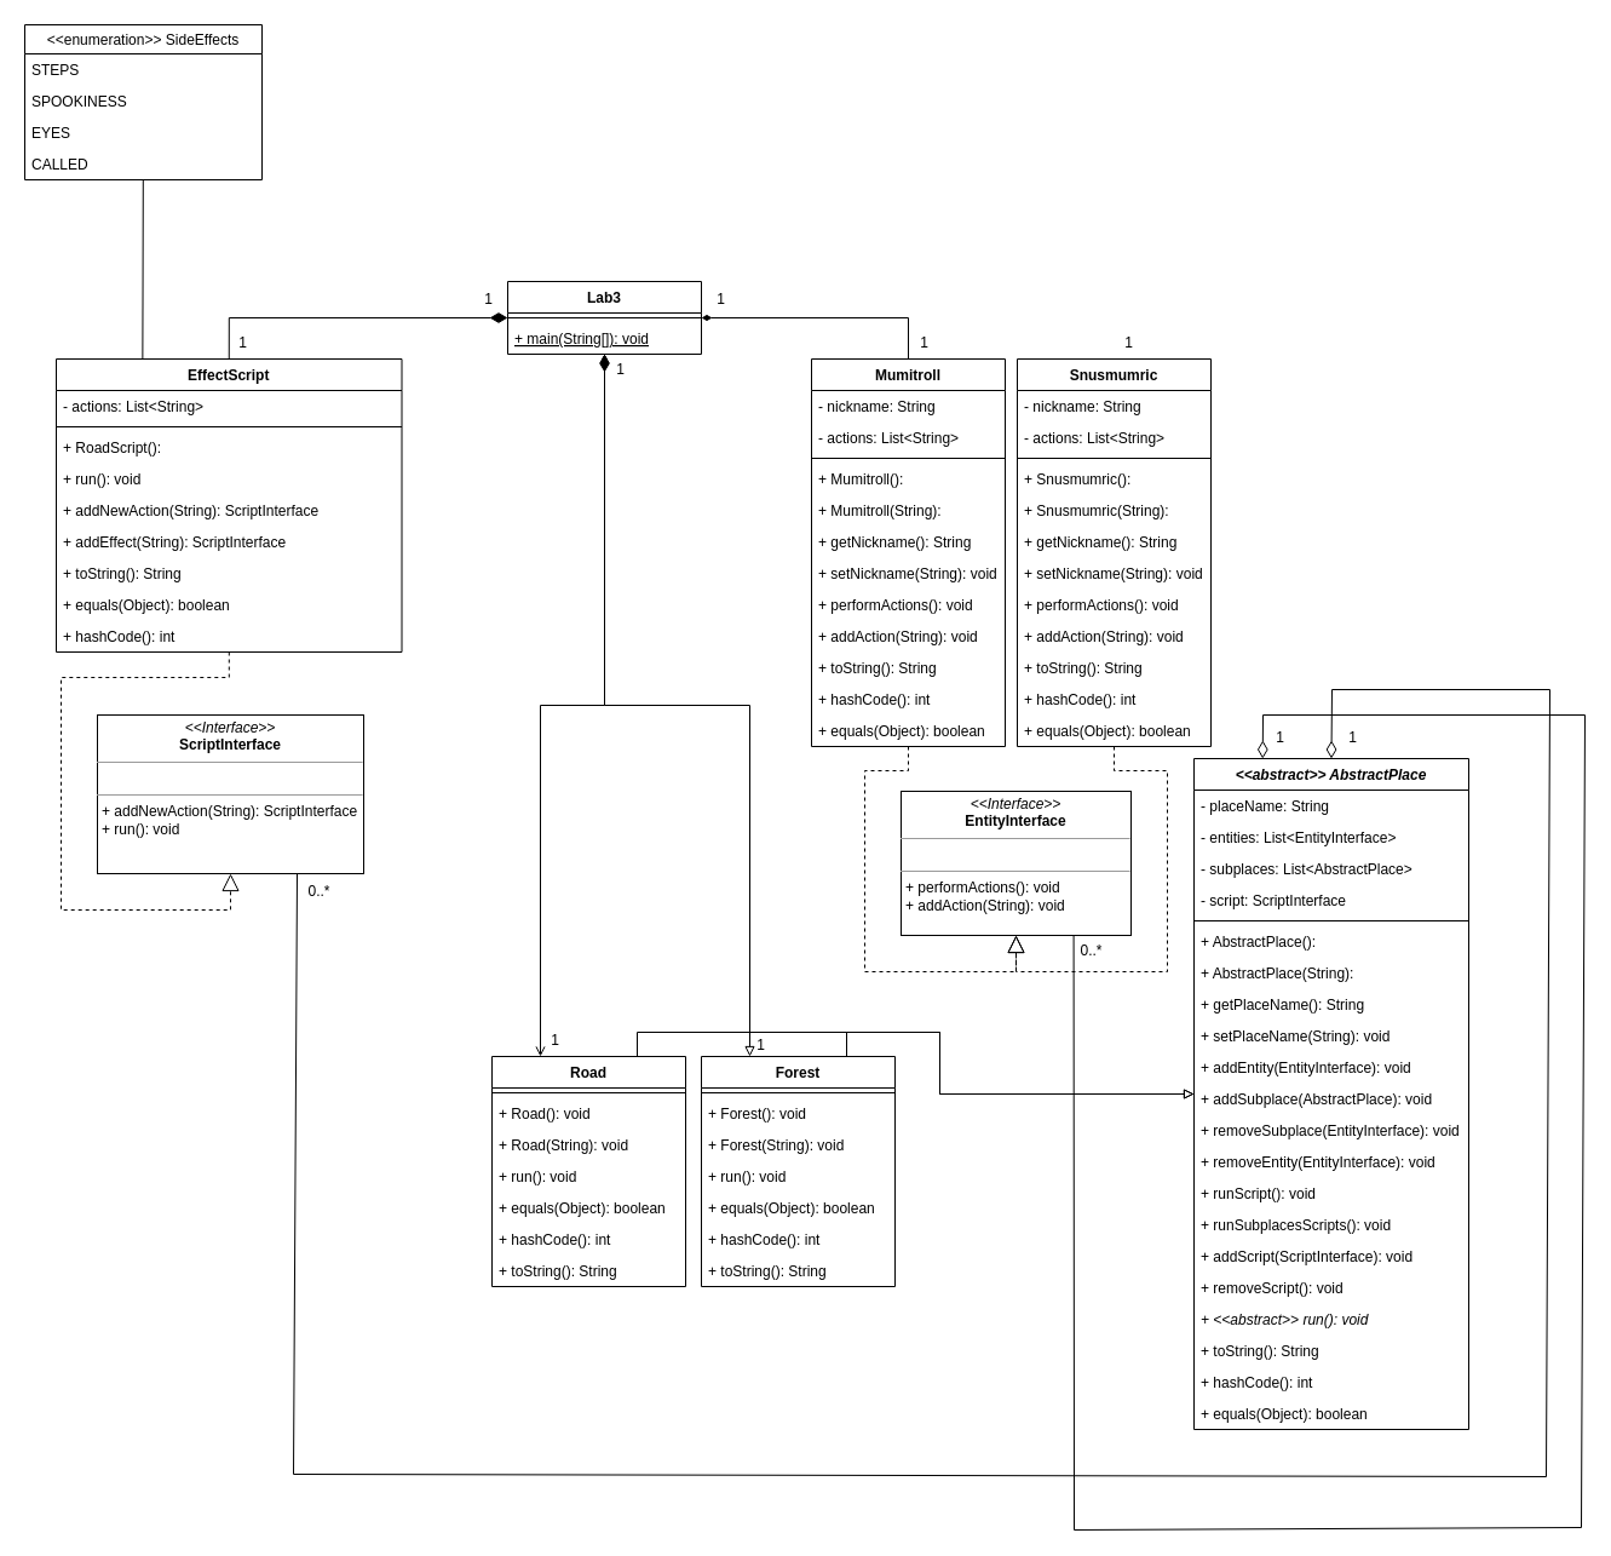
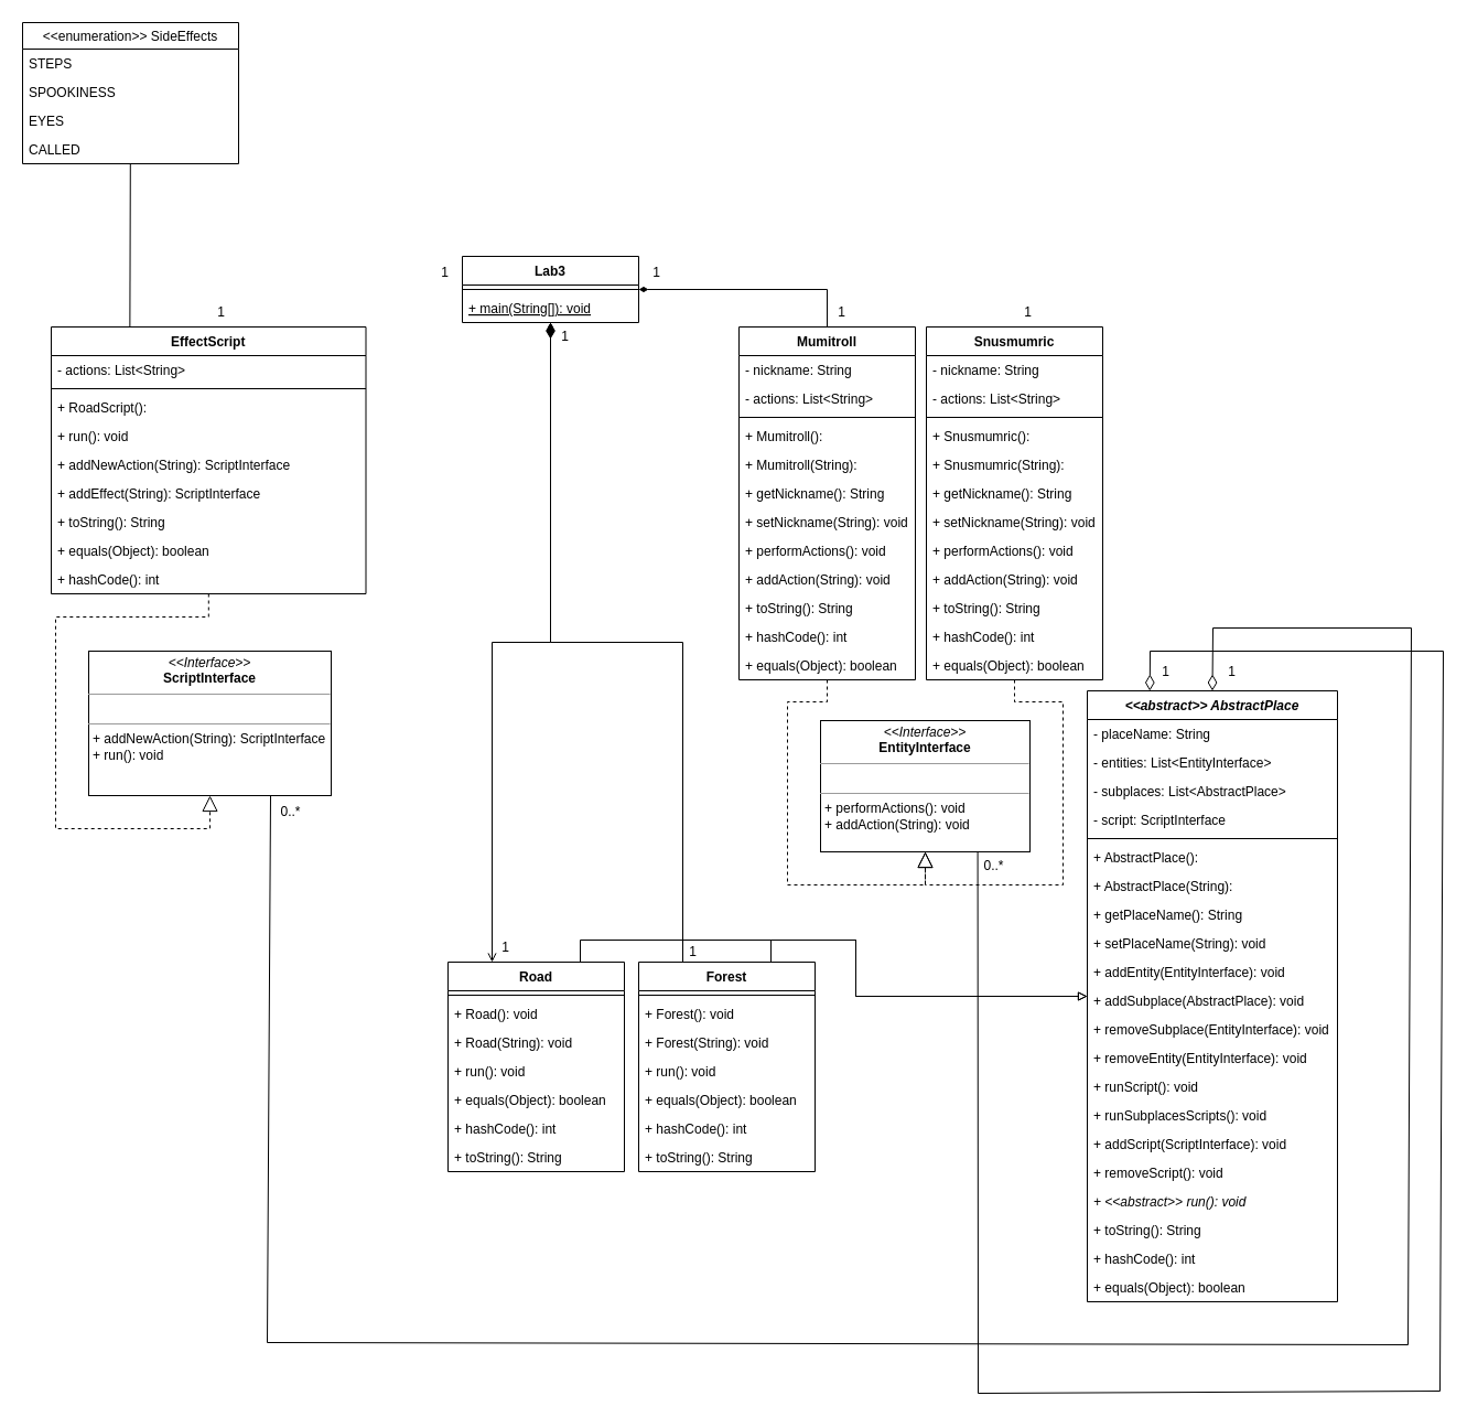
- <mxCell id="92" style="edgeStyle=orthogonalEdgeStyle;rounded=0;orthogonalLoop=1;jettySize=auto;html=1;startArrow=diamondThin;startFill=1;endArrow=none;endFill=0;entryX=0.5;entryY=0;entryDx=0;entryDy=0;startSize=12;" parent="1" source="95" target="75" edge="1"><mxGeometry relative="1" as="geometry"><mxPoint x="99.127" y="295.211" as="targetPoint" /></mxGeometry></mxCell>
- <mxCell id="94" style="edgeStyle=orthogonalEdgeStyle;rounded=0;orthogonalLoop=1;jettySize=auto;html=1;entryX=0.25;entryY=0;entryDx=0;entryDy=0;startArrow=diamondThin;startFill=1;endArrow=block;endFill=0;endSize=6;startSize=12;" parent="1" source="95" target="58" edge="1"><mxGeometry relative="1" as="geometry"><Array as="points"><mxPoint x="499" y="582" /><mxPoint x="619" y="582" /></Array></mxGeometry></mxCell>
+ <mxCell id="94" style="edgeStyle=orthogonalEdgeStyle;rounded=0;orthogonalLoop=1;jettySize=auto;html=1;entryX=0.25;entryY=0;entryDx=0;entryDy=0;startArrow=diamondThin;startFill=1;endArrow=none;endFill=0;endSize=6;startSize=12;" parent="1" source="95" target="58" edge="1"><mxGeometry relative="1" as="geometry"><Array as="points"><mxPoint x="499" y="582" /><mxPoint x="619" y="582" /></Array></mxGeometry></mxCell>
